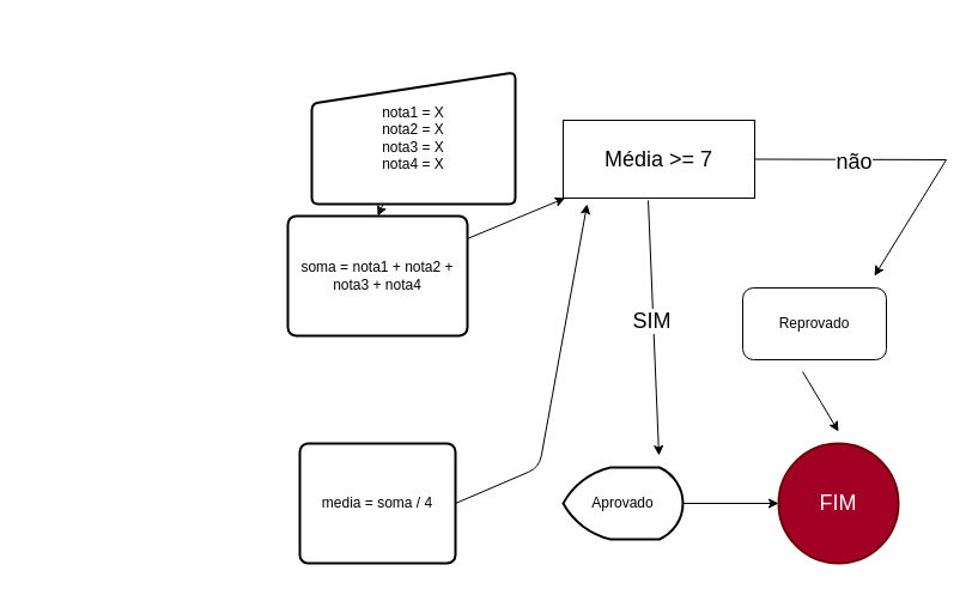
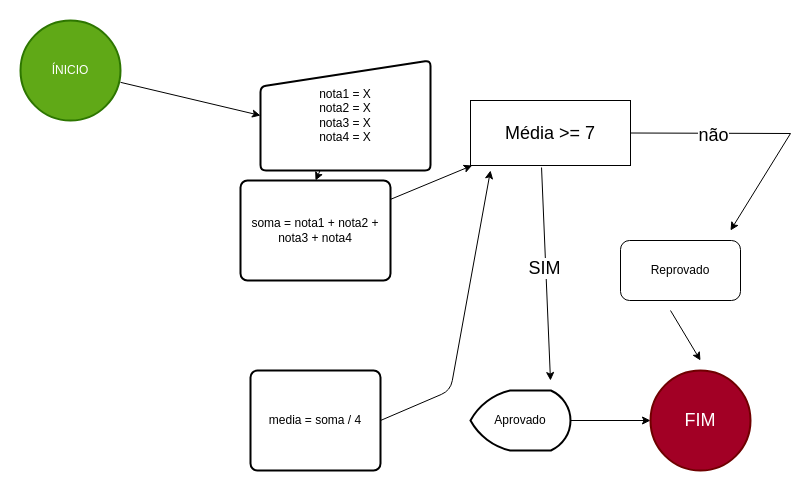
+ <mxCell id="3" value="ÍNICIO" style="strokeWidth=2;html=1;shape=mxgraph.flowchart.start_2;whiteSpace=wrap;fillColor=#60a917;fontColor=#ffffff;strokeColor=#2D7600;" parent="1" vertex="1"><mxGeometry x="20" y="20" width="100" height="100" as="geometry" /></mxCell>
+ <mxCell id="2" style="edgeStyle=none;html=1;entryX=0;entryY=0.5;entryDx=0;entryDy=0;" parent="1" source="3" target="5" edge="1"><mxGeometry relative="1" as="geometry" /></mxCell>
